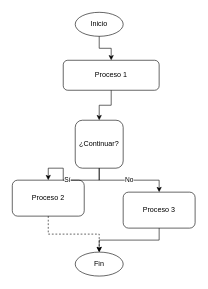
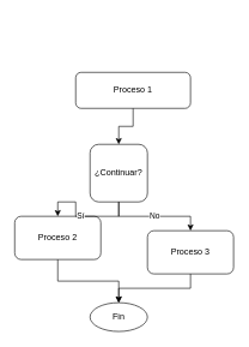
- <mxCell id="2" value="Inicio" style="ellipse;whiteSpace=wrap;html=1;" vertex="1" parent="1"><mxGeometry x="125" y="20" width="80" height="40" as="geometry" /></mxCell>
- <mxCell id="8" value="" style="edgeStyle=orthogonalEdgeStyle;rounded=0;orthogonalLoop=1;jettySize=auto;html=1;" edge="1" parent="1" source="2" target="3"><mxGeometry relative="1" as="geometry" /></mxCell>
- <mxCell id="12" value="" style="edgeStyle=orthogonalEdgeStyle;rounded=0;orthogonalLoop=1;jettySize=auto;html=1;dashed=1;" edge="1" parent="1" source="5" target="7"><mxGeometry relative="1" as="geometry" /></mxCell>
+ <mxCell id="12" value="" style="edgeStyle=orthogonalEdgeStyle;rounded=0;orthogonalLoop=1;jettySize=auto;html=1;" edge="1" parent="1" source="5" target="7"><mxGeometry relative="1" as="geometry" /></mxCell>
